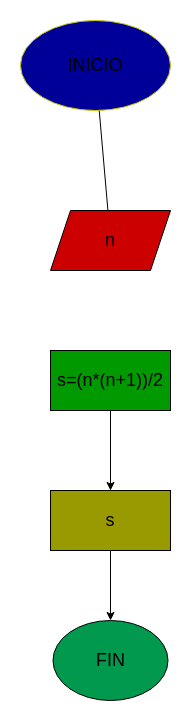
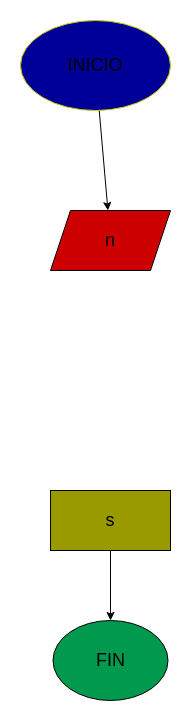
- <mxCell id="2" value="" style="edgeStyle=none;html=1;endArrow=none;" edge="1" parent="1" source="3" target="4"><mxGeometry relative="1" as="geometry" /></mxCell>
+ <mxCell id="2" value="" style="edgeStyle=none;html=1;" edge="1" parent="1" source="3" target="4"><mxGeometry relative="1" as="geometry" /></mxCell>
- <mxCell id="6" value="&lt;font style=&quot;font-size: 18px;&quot;&gt;s=(n*(n+1))/2&lt;/font&gt;" style="whiteSpace=wrap;html=1;fillColor=#009900;" vertex="1" parent="1"><mxGeometry x="50" y="350" width="120" height="60" as="geometry" /></mxCell>
- <mxCell id="5" value="" style="edgeStyle=none;html=1;" edge="1" parent="1" source="6" target="8"><mxGeometry relative="1" as="geometry" /></mxCell>
